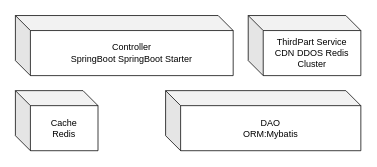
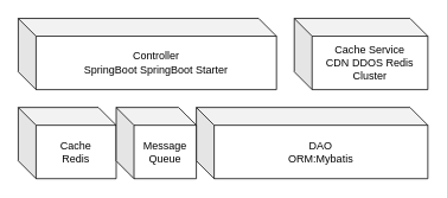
- <mxCell id="3" value="ThirdPart Service&lt;br&gt;CDN DDOS Redis Cluster" style="shape=cube;whiteSpace=wrap;html=1;boundedLbl=1;backgroundOutline=1;darkOpacity=0.05;darkOpacity2=0.1;" vertex="1" parent="1"><mxGeometry x="330" y="20" width="150" height="80" as="geometry" /></mxCell>
+ <mxCell id="3" value="Cache Service&lt;br&gt;CDN DDOS Redis Cluster" style="shape=cube;whiteSpace=wrap;html=1;boundedLbl=1;backgroundOutline=1;darkOpacity=0.05;darkOpacity2=0.1;" vertex="1" parent="1"><mxGeometry x="330" y="20" width="150" height="80" as="geometry" /></mxCell>
+ <mxCell id="6" value="Message Queue" style="shape=cube;whiteSpace=wrap;html=1;boundedLbl=1;backgroundOutline=1;darkOpacity=0.05;darkOpacity2=0.1;" vertex="1" parent="1"><mxGeometry x="130" y="120" width="90" height="80" as="geometry" /></mxCell>
